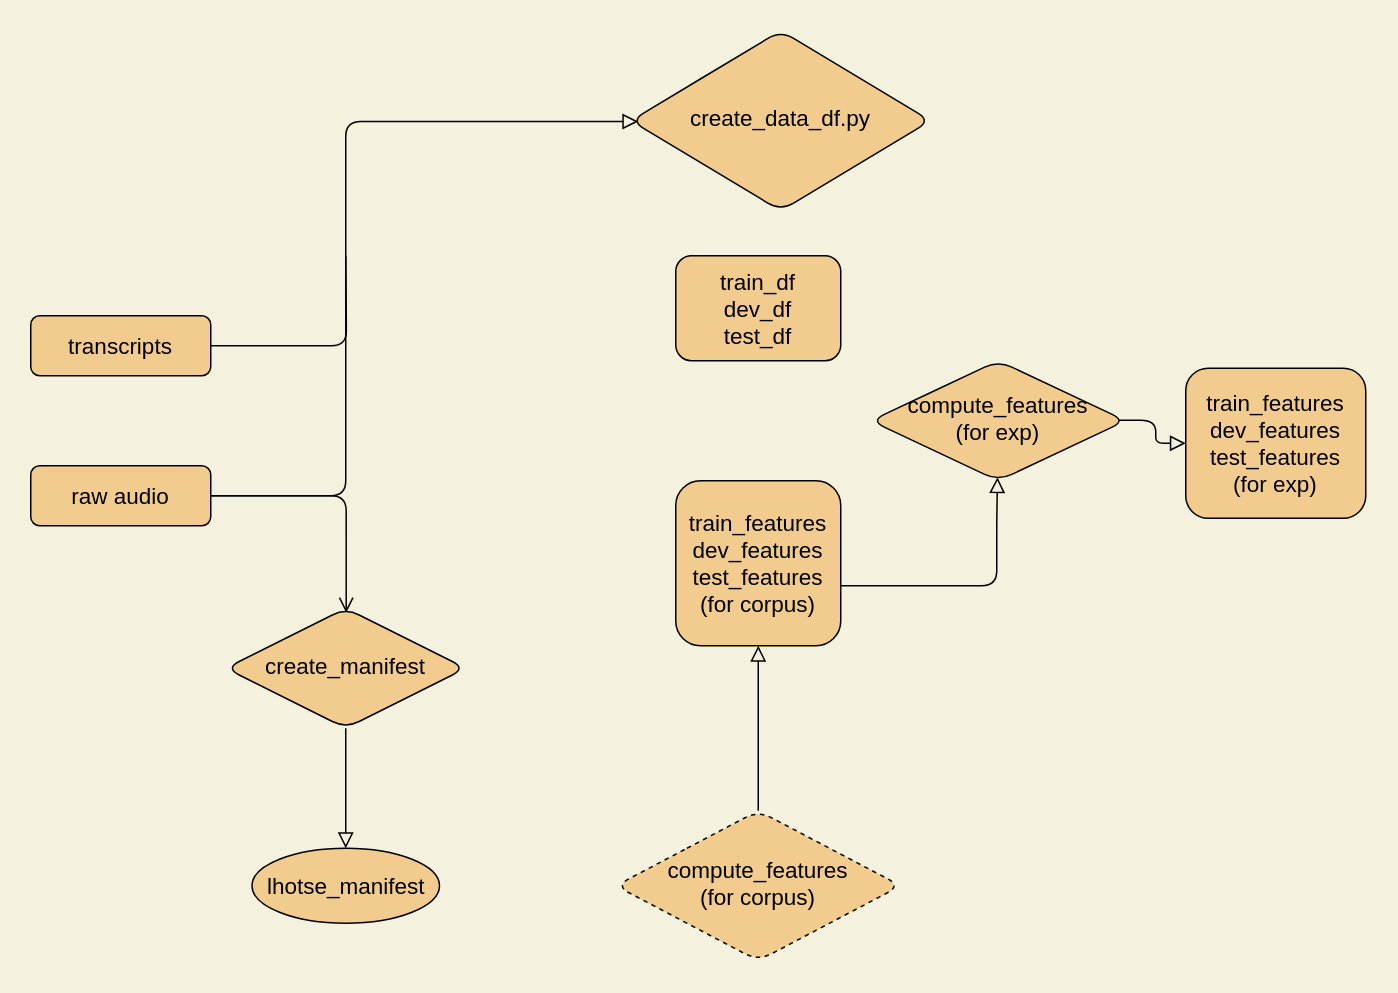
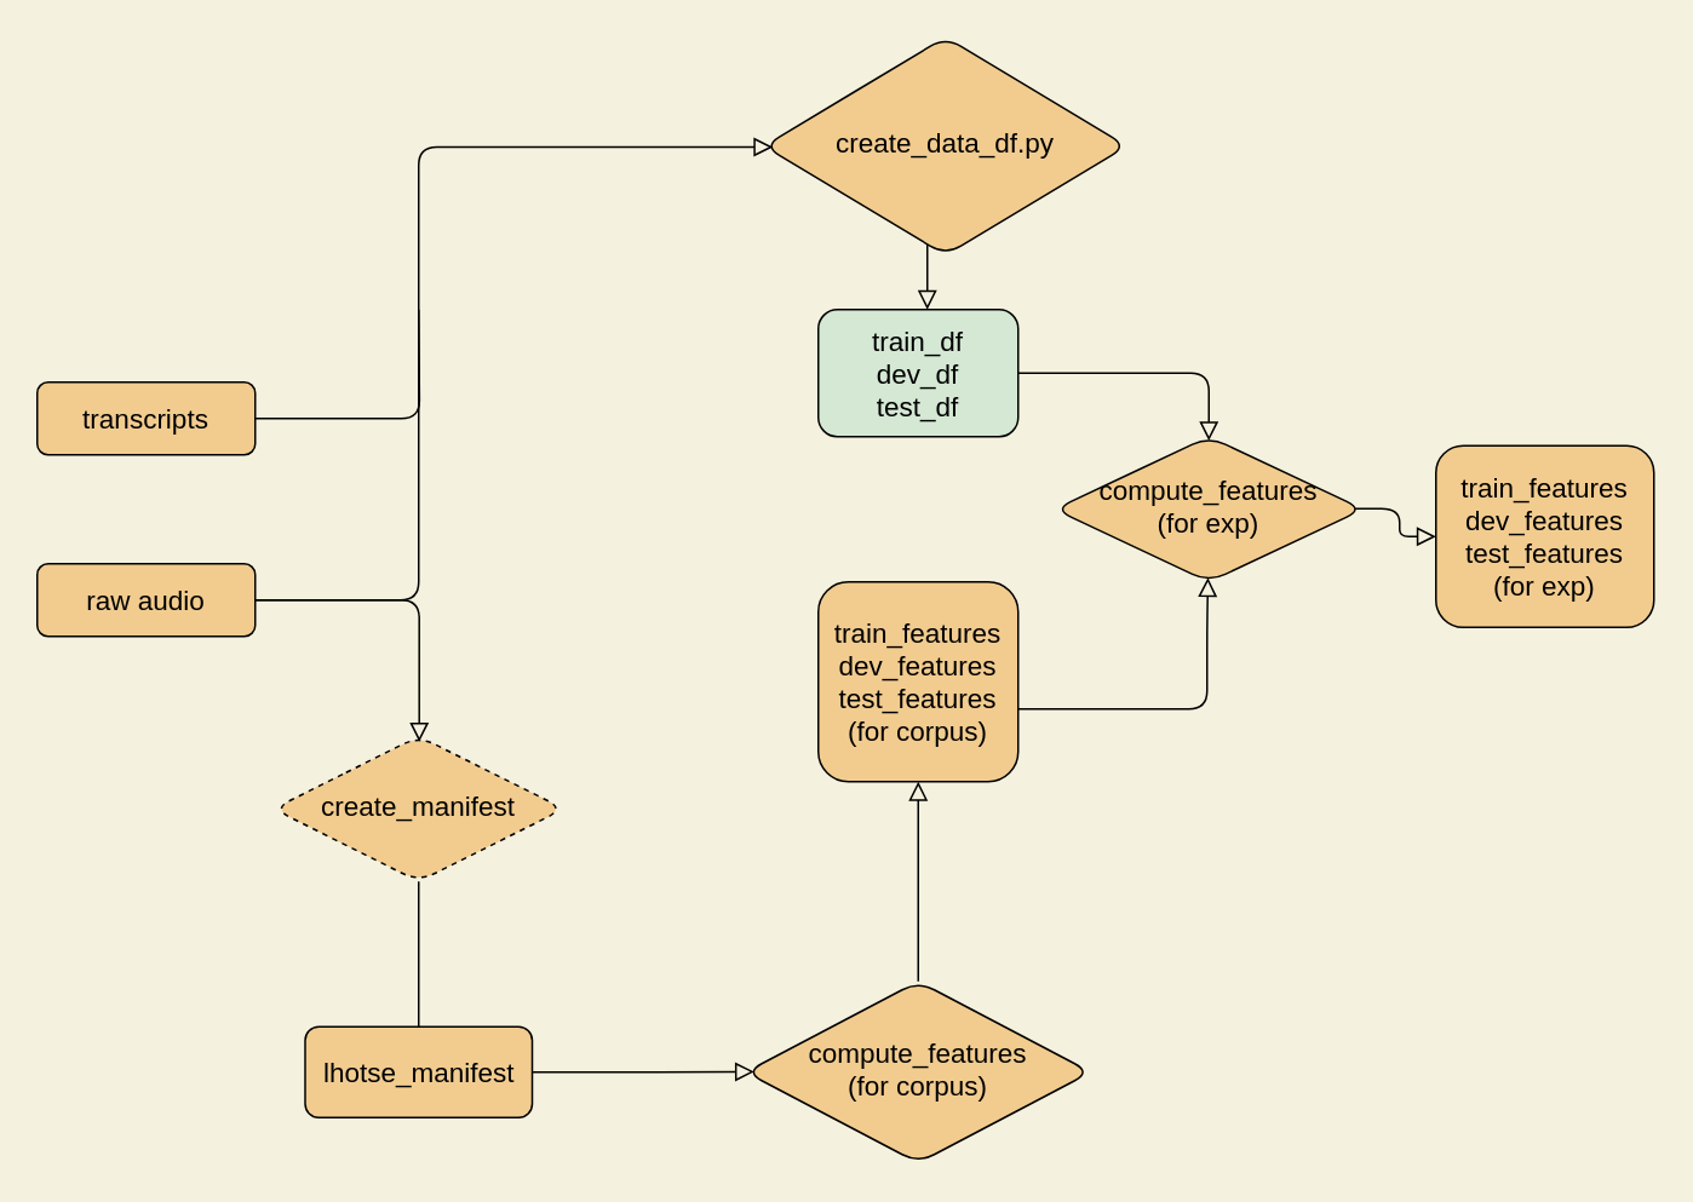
+ <mxCell id="5" value="" style="edgeStyle=orthogonalEdgeStyle;html=1;jettySize=auto;orthogonalLoop=1;fontSize=15;endArrow=block;endFill=0;endSize=8;strokeWidth=1;shadow=0;labelBackgroundColor=none;exitX=0.971;exitY=0.502;exitDx=0;exitDy=0;exitPerimeter=0;strokeColor=#000000;fontColor=#000000;labelBorderColor=#000000;" parent="1" source="6" target="8" edge="1"><mxGeometry y="10" relative="1" as="geometry"><mxPoint as="offset" /><Array as="points"><mxPoint x="510" y="80" /></Array></mxGeometry></mxCell>
- <mxCell id="8" value="&lt;div style=&quot;font-size: 15px;&quot;&gt;train_df&lt;/div&gt;&lt;div style=&quot;font-size: 15px;&quot;&gt;dev_df&lt;/div&gt;&lt;div style=&quot;font-size: 15px;&quot;&gt;test_df&lt;/div&gt;" style="whiteSpace=wrap;html=1;fontSize=15;glass=0;strokeWidth=1;shadow=0;rounded=1;fillColor=#F2CC8F;strokeColor=#000000;fontColor=#000000;" parent="1" vertex="1"><mxGeometry x="450" y="170" width="110" height="70" as="geometry" /></mxCell>
+ <mxCell id="8" value="&lt;div style=&quot;font-size: 15px;&quot;&gt;train_df&lt;/div&gt;&lt;div style=&quot;font-size: 15px;&quot;&gt;dev_df&lt;/div&gt;&lt;div style=&quot;font-size: 15px;&quot;&gt;test_df&lt;/div&gt;" style="whiteSpace=wrap;html=1;fontSize=15;glass=0;strokeWidth=1;shadow=0;rounded=1;fillColor=#d5e8d4;strokeColor=#000000;fontColor=#000000;" parent="1" vertex="1"><mxGeometry x="450" y="170" width="110" height="70" as="geometry" /></mxCell>
+ <mxCell id="7" style="edgeStyle=orthogonalEdgeStyle;orthogonalLoop=1;jettySize=auto;html=1;entryX=0.5;entryY=0.028;entryDx=0;entryDy=0;endArrow=block;endFill=0;endSize=8;entryPerimeter=0;labelBackgroundColor=#F4F1DE;strokeColor=#000000;fontColor=#000000;labelBorderColor=#000000;fontSize=15;" edge="1" parent="1" source="8" target="12"><mxGeometry relative="1" as="geometry"><Array as="points"><mxPoint x="665" y="205" /></Array></mxGeometry></mxCell>
- <mxCell id="3" style="edgeStyle=orthogonalEdgeStyle;rounded=1;orthogonalLoop=1;jettySize=auto;html=1;exitX=1;exitY=0.5;exitDx=0;exitDy=0;entryX=0.502;entryY=0.038;entryDx=0;entryDy=0;startArrow=none;startFill=0;endArrow=open;endFill=0;startSize=8;endSize=8;entryPerimeter=0;labelBackgroundColor=#F4F1DE;strokeColor=#000000;fontColor=#000000;labelBorderColor=#000000;fontSize=15;" edge="1" parent="1" source="4" target="16"><mxGeometry relative="1" as="geometry" /></mxCell>
+ <mxCell id="3" style="edgeStyle=orthogonalEdgeStyle;rounded=1;orthogonalLoop=1;jettySize=auto;html=1;exitX=1;exitY=0.5;exitDx=0;exitDy=0;entryX=0.502;entryY=0.038;entryDx=0;entryDy=0;startArrow=none;startFill=0;endArrow=block;endFill=0;startSize=8;endSize=8;entryPerimeter=0;labelBackgroundColor=#F4F1DE;strokeColor=#000000;fontColor=#000000;labelBorderColor=#000000;fontSize=15;" edge="1" parent="1" source="4" target="16"><mxGeometry relative="1" as="geometry" /></mxCell>
- <mxCell id="16" value="&lt;div style=&quot;font-size: 15px;&quot;&gt;create_manifest&lt;/div&gt;" style="rhombus;whiteSpace=wrap;html=1;shadow=0;fontFamily=Helvetica;fontSize=15;align=center;strokeWidth=1;spacing=6;spacingTop=-4;rounded=1;fillColor=#F2CC8F;strokeColor=#000000;fontColor=#000000;" vertex="1" parent="1"><mxGeometry x="150" y="405" width="160" height="80" as="geometry" /></mxCell>
+ <mxCell id="16" value="&lt;div style=&quot;font-size: 15px;&quot;&gt;create_manifest&lt;/div&gt;" style="rhombus;whiteSpace=wrap;html=1;shadow=0;fontFamily=Helvetica;fontSize=15;align=center;strokeWidth=1;spacing=6;spacingTop=-4;rounded=1;fillColor=#F2CC8F;strokeColor=#000000;fontColor=#000000;dashed=1;" vertex="1" parent="1"><mxGeometry x="150" y="405" width="160" height="80" as="geometry" /></mxCell>
- <mxCell id="15" style="edgeStyle=orthogonalEdgeStyle;orthogonalLoop=1;jettySize=auto;html=1;startArrow=none;startFill=0;endArrow=block;endFill=0;endSize=8;labelBackgroundColor=#F4F1DE;strokeColor=#000000;fontColor=#000000;labelBorderColor=#000000;fontSize=15;" edge="1" parent="1" source="16" target="14"><mxGeometry relative="1" as="geometry" /></mxCell>
+ <mxCell id="15" style="edgeStyle=orthogonalEdgeStyle;orthogonalLoop=1;jettySize=auto;html=1;startArrow=none;startFill=0;endArrow=none;endFill=0;endSize=8;labelBackgroundColor=#F4F1DE;strokeColor=#000000;fontColor=#000000;labelBorderColor=#000000;fontSize=15;" edge="1" parent="1" source="16" target="14"><mxGeometry relative="1" as="geometry" /></mxCell>
- <mxCell id="14" value="lhotse_manifest" style="ellipse;whiteSpace=wrap;html=1;fontSize=15;glass=0;strokeWidth=1;shadow=0;fillColor=#F2CC8F;strokeColor=#000000;fontColor=#000000;" vertex="1" parent="1"><mxGeometry x="167.5" y="565" width="125" height="50" as="geometry" /></mxCell>
+ <mxCell id="14" value="lhotse_manifest" style="whiteSpace=wrap;html=1;fontSize=15;glass=0;strokeWidth=1;shadow=0;rounded=1;fillColor=#F2CC8F;strokeColor=#000000;fontColor=#000000;" vertex="1" parent="1"><mxGeometry x="167.5" y="565" width="125" height="50" as="geometry" /></mxCell>
+ <mxCell id="13" style="edgeStyle=orthogonalEdgeStyle;orthogonalLoop=1;jettySize=auto;html=1;startArrow=none;startFill=0;endArrow=block;endFill=0;entryX=0.025;entryY=0.498;entryDx=0;entryDy=0;endSize=8;entryPerimeter=0;labelBackgroundColor=#F4F1DE;strokeColor=#000000;fontColor=#000000;labelBorderColor=#000000;fontSize=15;" edge="1" parent="1" source="14" target="18"><mxGeometry relative="1" as="geometry"><mxPoint x="550" y="470" as="targetPoint" /></mxGeometry></mxCell>
- <mxCell id="18" value="&lt;div style=&quot;font-size: 15px;&quot;&gt;compute_features&lt;/div&gt;&lt;div style=&quot;font-size: 15px;&quot;&gt;(for corpus)&lt;br style=&quot;font-size: 15px;&quot;&gt;&lt;/div&gt;" style="rhombus;whiteSpace=wrap;html=1;shadow=0;fontFamily=Helvetica;fontSize=15;align=center;strokeWidth=1;spacing=6;spacingTop=-4;rounded=1;fillColor=#F2CC8F;strokeColor=#000000;fontColor=#000000;dashed=1;" vertex="1" parent="1"><mxGeometry x="410" y="540" width="190" height="100" as="geometry" /></mxCell>
+ <mxCell id="18" value="&lt;div style=&quot;font-size: 15px;&quot;&gt;compute_features&lt;/div&gt;&lt;div style=&quot;font-size: 15px;&quot;&gt;(for corpus)&lt;br style=&quot;font-size: 15px;&quot;&gt;&lt;/div&gt;" style="rhombus;whiteSpace=wrap;html=1;shadow=0;fontFamily=Helvetica;fontSize=15;align=center;strokeWidth=1;spacing=6;spacingTop=-4;rounded=1;fillColor=#F2CC8F;strokeColor=#000000;fontColor=#000000;" vertex="1" parent="1"><mxGeometry x="410" y="540" width="190" height="100" as="geometry" /></mxCell>
